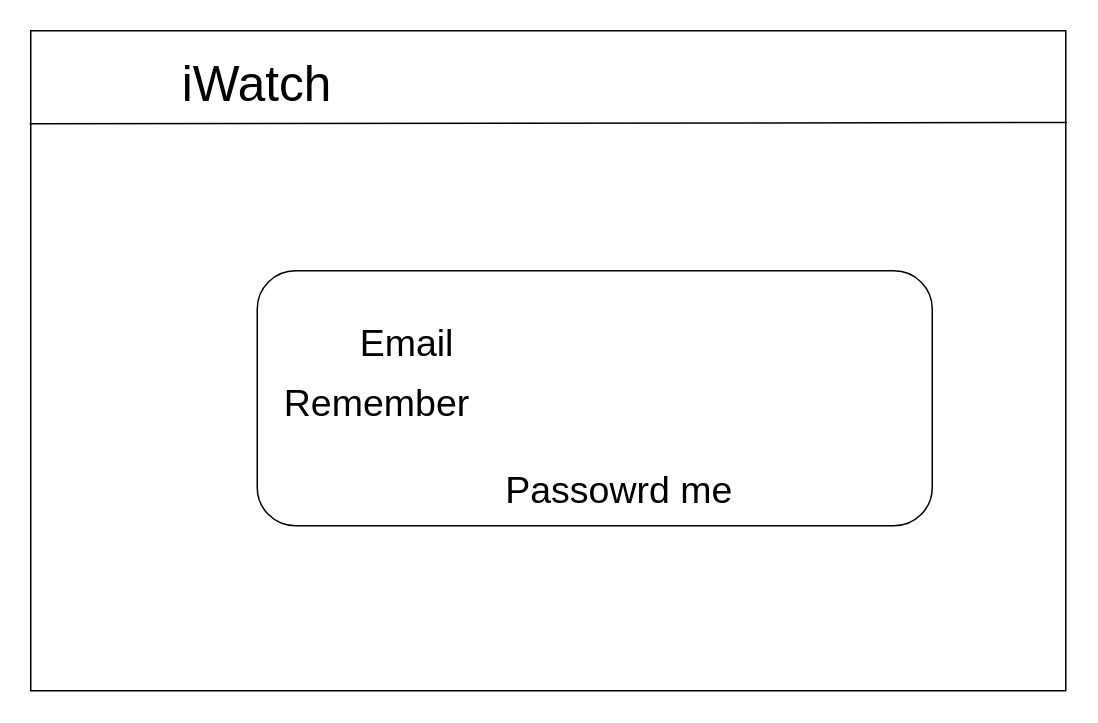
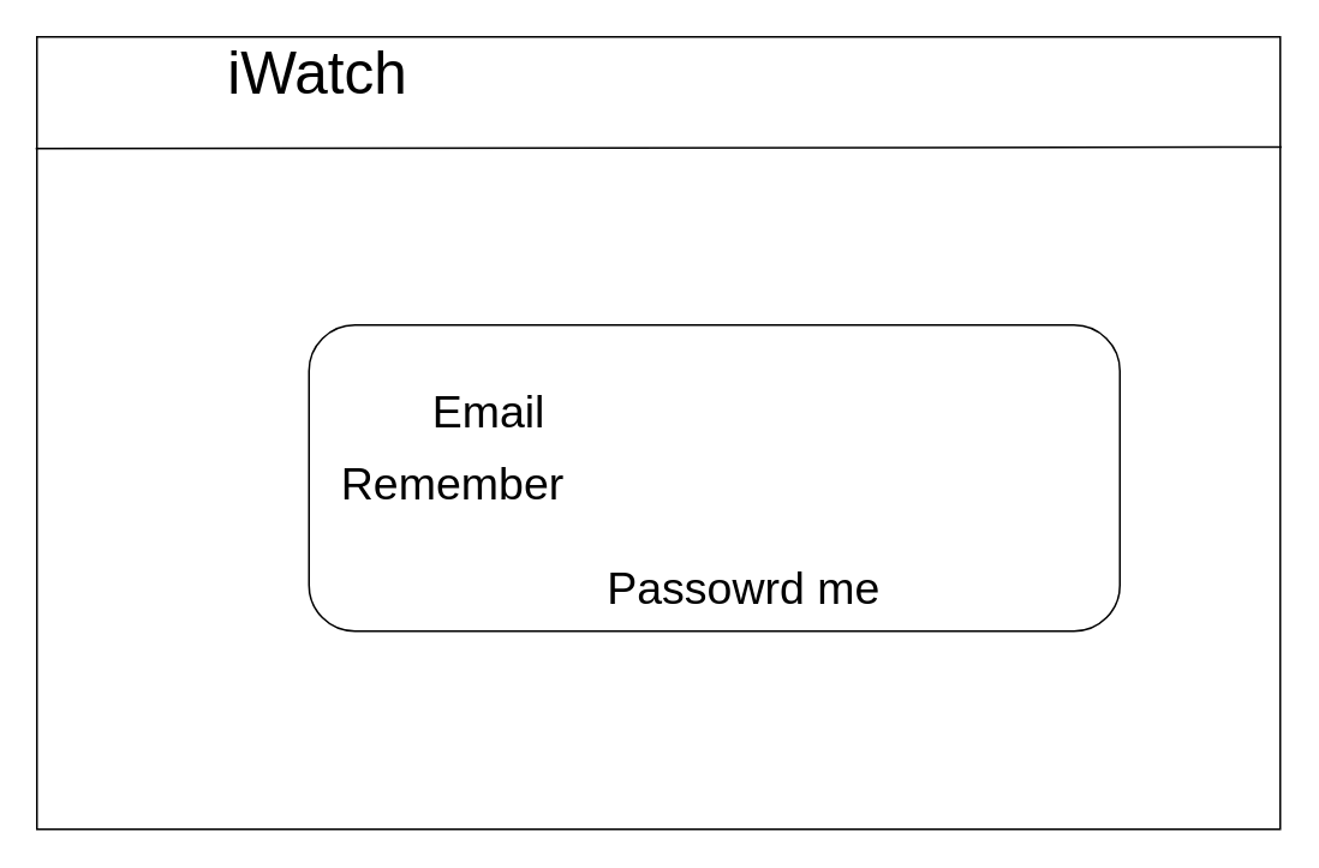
- <mxCell id="4" value="&lt;font style=&quot;font-size: 33px;&quot;&gt;iWatch&lt;/font&gt;" style="text;html=1;strokeColor=none;fillColor=none;align=center;verticalAlign=middle;whiteSpace=wrap;rounded=0;" vertex="1" parent="1"><mxGeometry x="31" y="40" width="280" height="30" as="geometry" /></mxCell>
+ <mxCell id="4" value="&lt;font style=&quot;font-size: 33px;&quot;&gt;iWatch&lt;/font&gt;" style="text;html=1;strokeColor=none;fillColor=none;align=center;verticalAlign=middle;whiteSpace=wrap;rounded=0;" vertex="1" parent="1"><mxGeometry x="36" y="25" width="280" height="30" as="geometry" /></mxCell>
